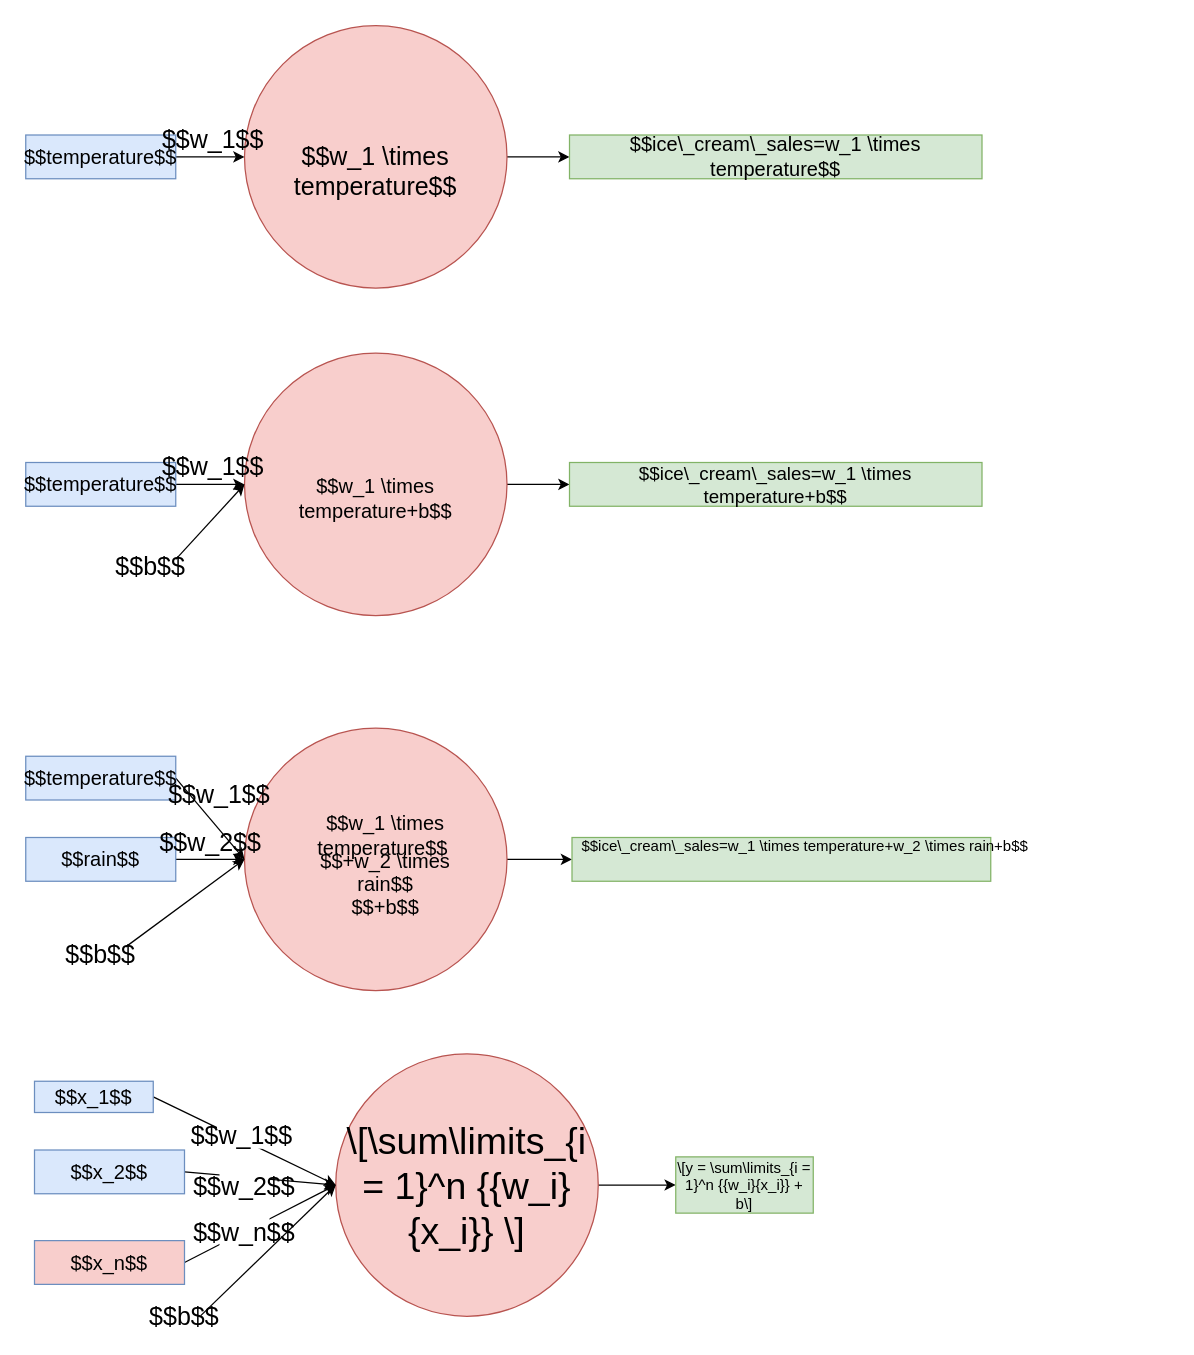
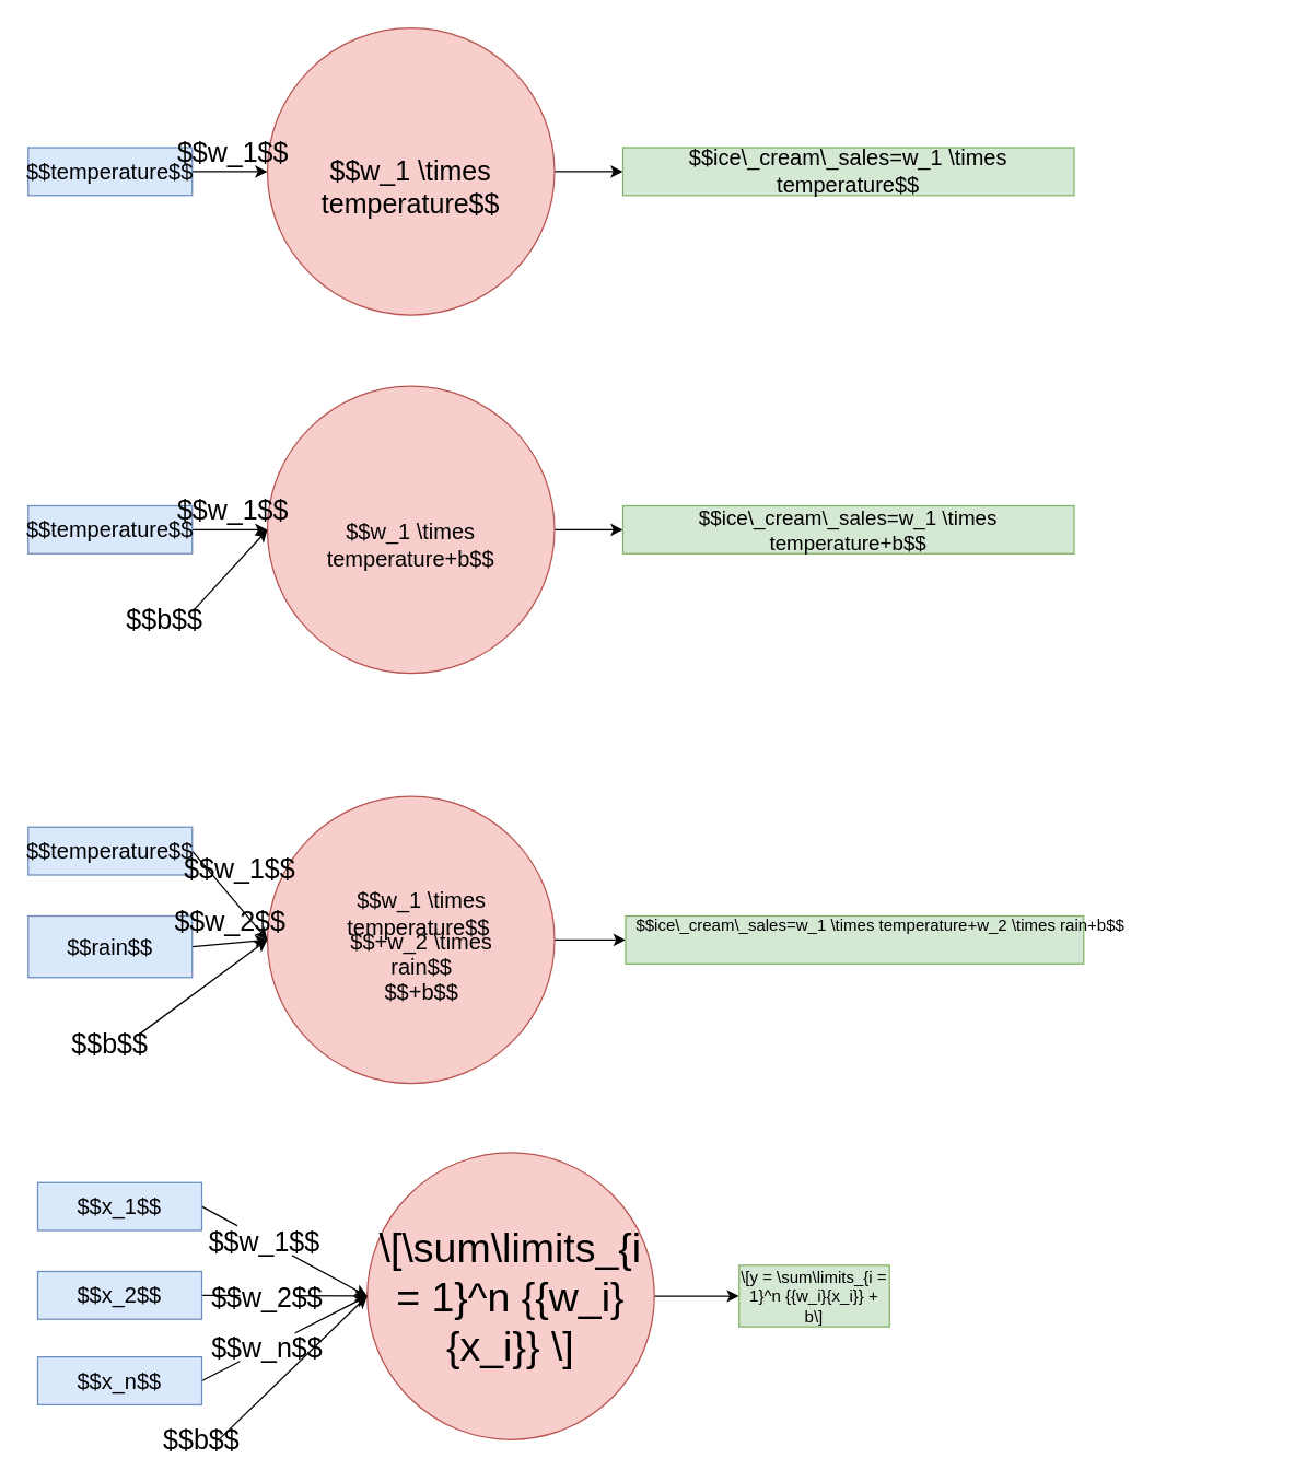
- <mxCell id="27" value="$$rain$$" style="rounded=0;whiteSpace=wrap;html=1;fontSize=16;fillColor=#dae8fc;strokeColor=#6c8ebf;" vertex="1" parent="1"><mxGeometry x="20" y="669.5" width="120" height="35" as="geometry" /></mxCell>
+ <mxCell id="27" value="$$rain$$" style="rounded=0;whiteSpace=wrap;html=1;fontSize=16;fillColor=#dae8fc;strokeColor=#6c8ebf;" vertex="1" parent="1"><mxGeometry x="20" y="669.5" width="120" height="45" as="geometry" /></mxCell>
- <mxCell id="38" value="$$x_1$$" style="rounded=0;whiteSpace=wrap;html=1;fontSize=16;fillColor=#dae8fc;strokeColor=#6c8ebf;" vertex="1" parent="1"><mxGeometry x="27" y="864.5" width="95" height="25" as="geometry" /></mxCell>
+ <mxCell id="38" value="$$x_1$$" style="rounded=0;whiteSpace=wrap;html=1;fontSize=16;fillColor=#dae8fc;strokeColor=#6c8ebf;" vertex="1" parent="1"><mxGeometry x="27" y="864.5" width="120" height="35" as="geometry" /></mxCell>
- <mxCell id="43" value="$$x_2$$" style="rounded=0;whiteSpace=wrap;html=1;fontSize=16;fillColor=#dae8fc;strokeColor=#6c8ebf;" vertex="1" parent="1"><mxGeometry x="27" y="919.5" width="120" height="35" as="geometry" /></mxCell>
+ <mxCell id="43" value="$$x_2$$" style="rounded=0;whiteSpace=wrap;html=1;fontSize=16;fillColor=#dae8fc;strokeColor=#6c8ebf;" vertex="1" parent="1"><mxGeometry x="27" y="929.5" width="120" height="35" as="geometry" /></mxCell>
- <mxCell id="46" value="$$x_n$$" style="rounded=0;whiteSpace=wrap;html=1;fontSize=16;fillColor=#f8cecc;strokeColor=#6c8ebf;" vertex="1" parent="1"><mxGeometry x="27" y="992" width="120" height="35" as="geometry" /></mxCell>
+ <mxCell id="46" value="$$x_n$$" style="rounded=0;whiteSpace=wrap;html=1;fontSize=16;fillColor=#dae8fc;strokeColor=#6c8ebf;" vertex="1" parent="1"><mxGeometry x="27" y="992" width="120" height="35" as="geometry" /></mxCell>
